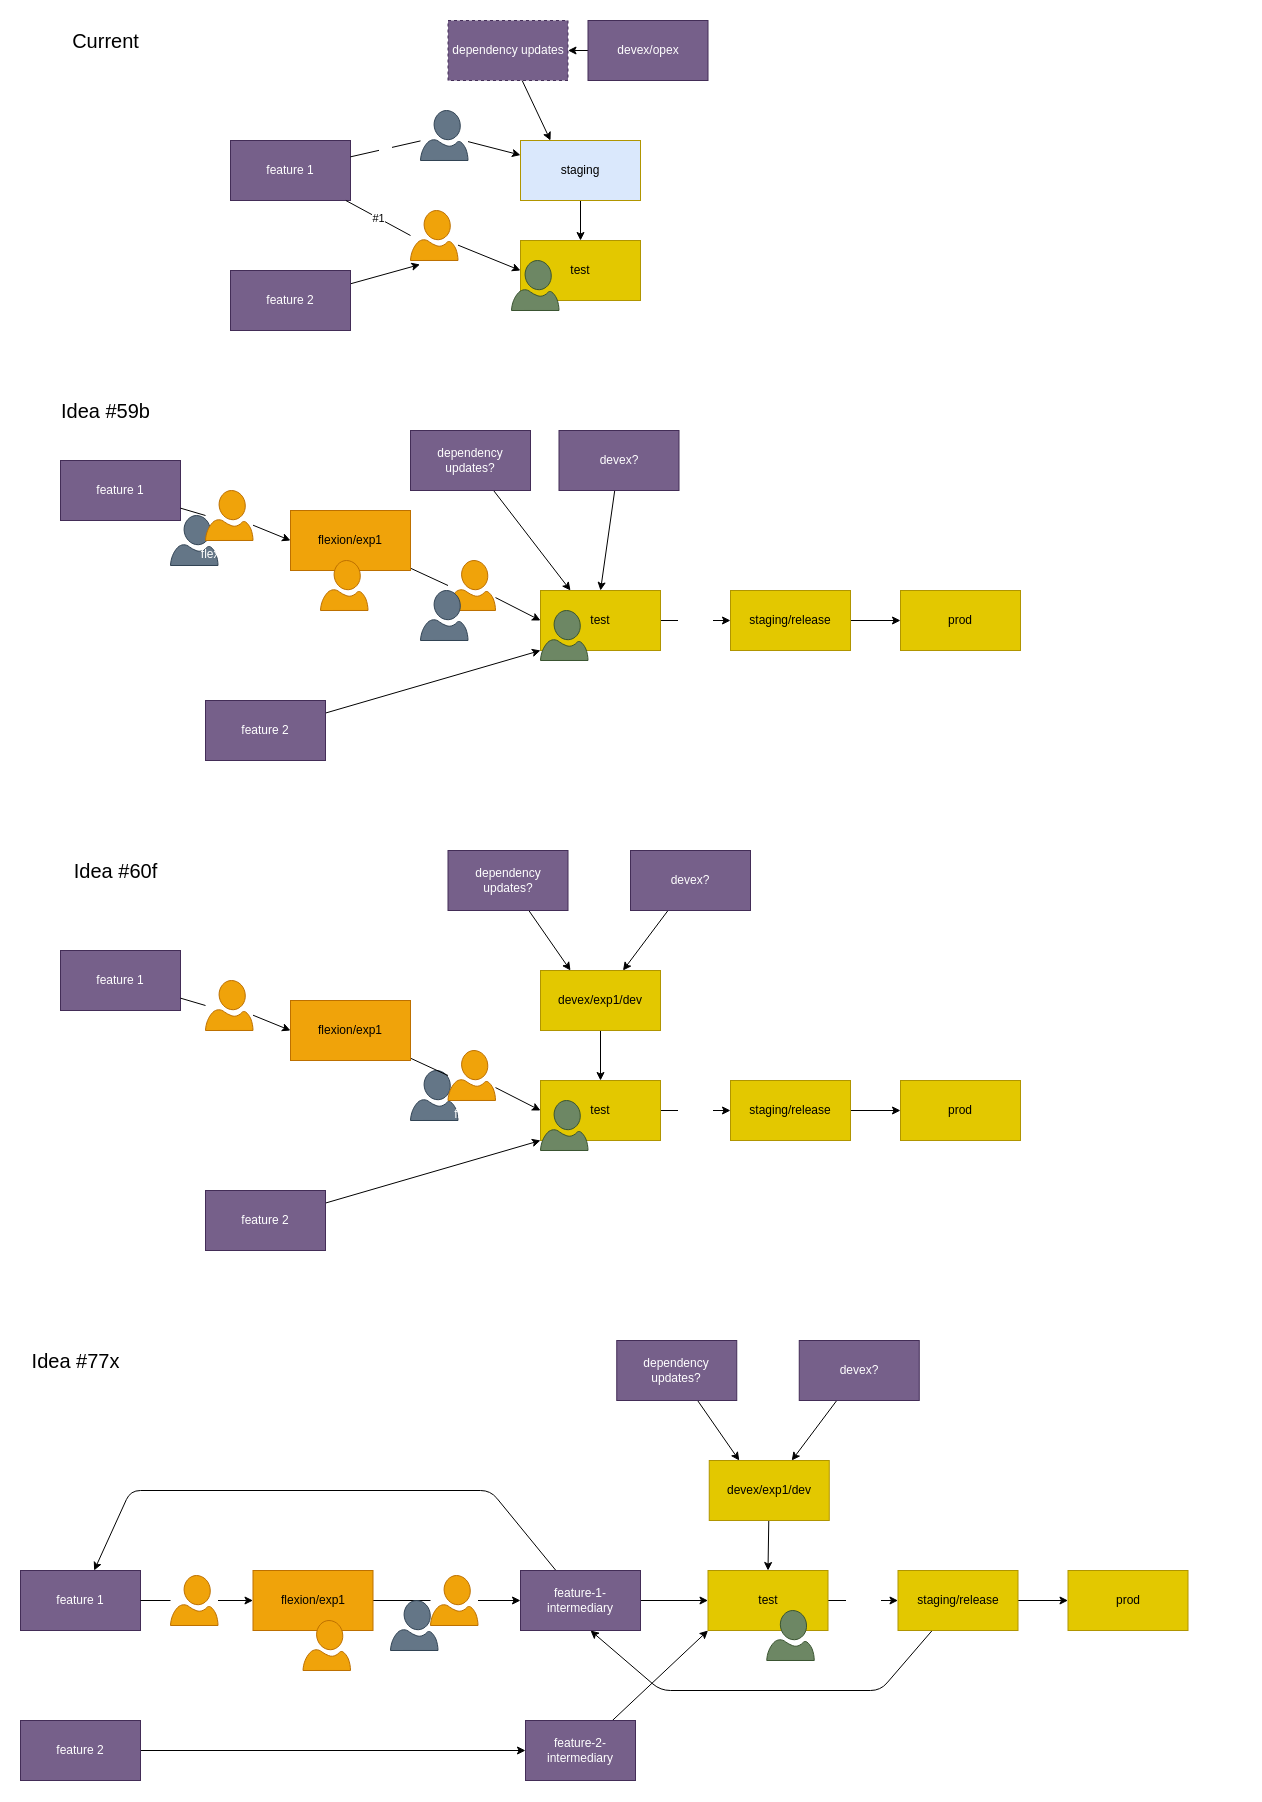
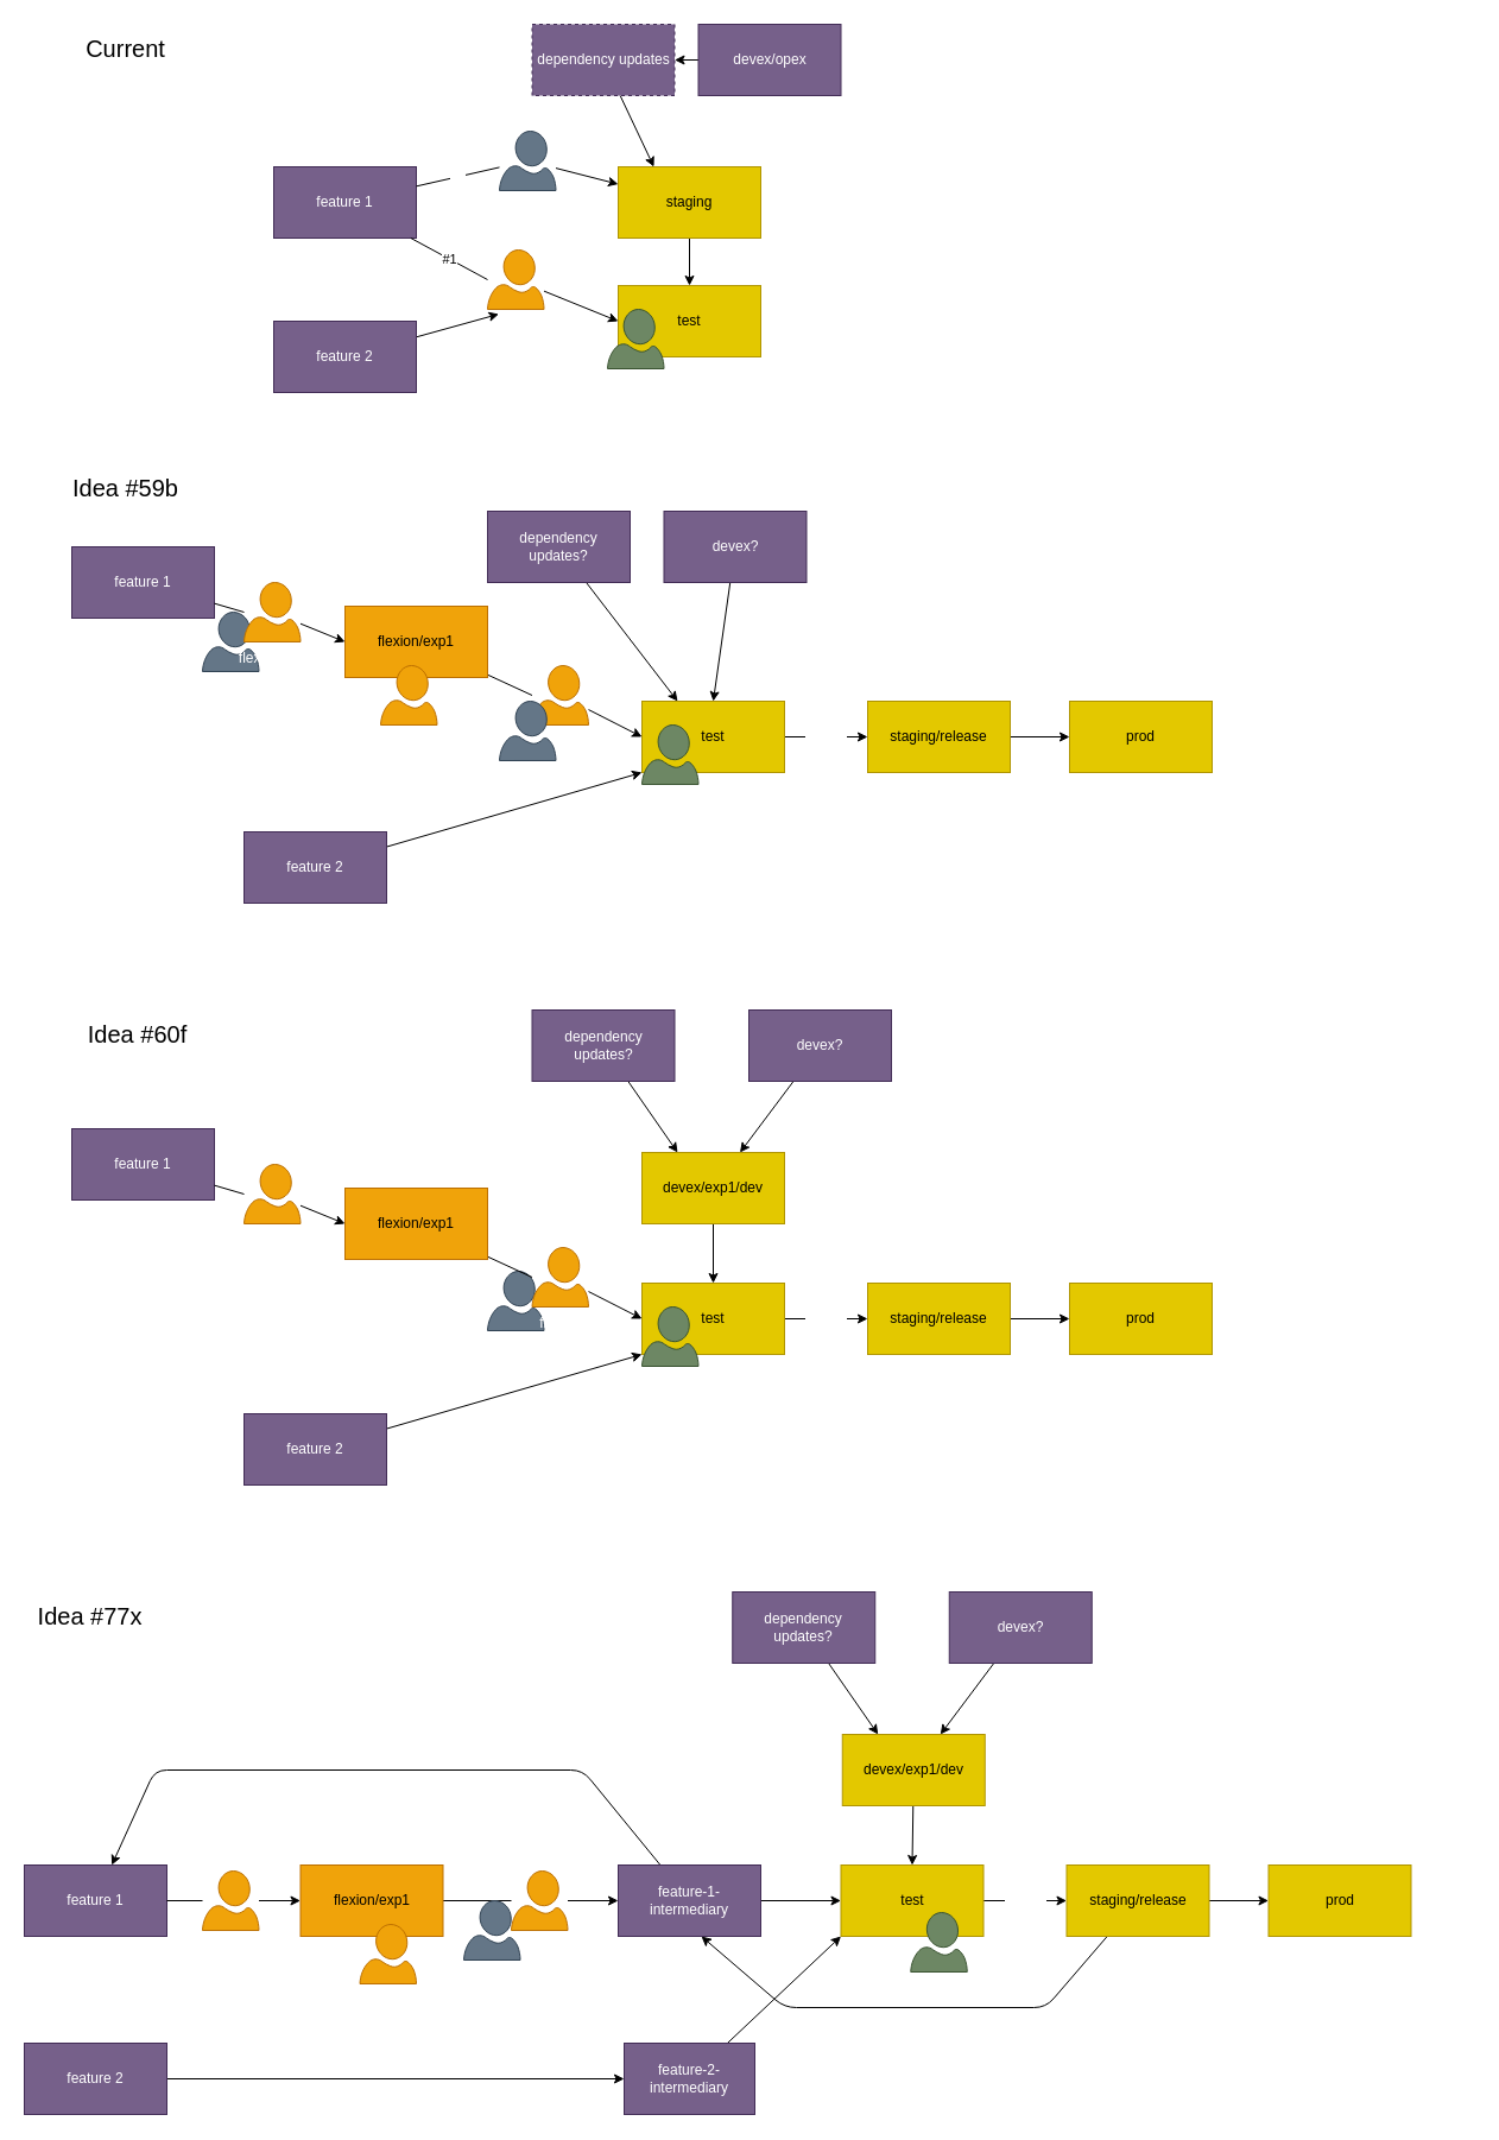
- <mxCell id="9" value="staging" style="whiteSpace=wrap;html=1;fillColor=#dae8fc;fontColor=#000000;strokeColor=#B09500;" parent="1" vertex="1"><mxGeometry x="520" y="140" width="120" height="60" as="geometry" /></mxCell>
+ <mxCell id="9" value="staging" style="whiteSpace=wrap;html=1;fillColor=#e3c800;fontColor=#000000;strokeColor=#B09500;" parent="1" vertex="1"><mxGeometry x="520" y="140" width="120" height="60" as="geometry" /></mxCell>
